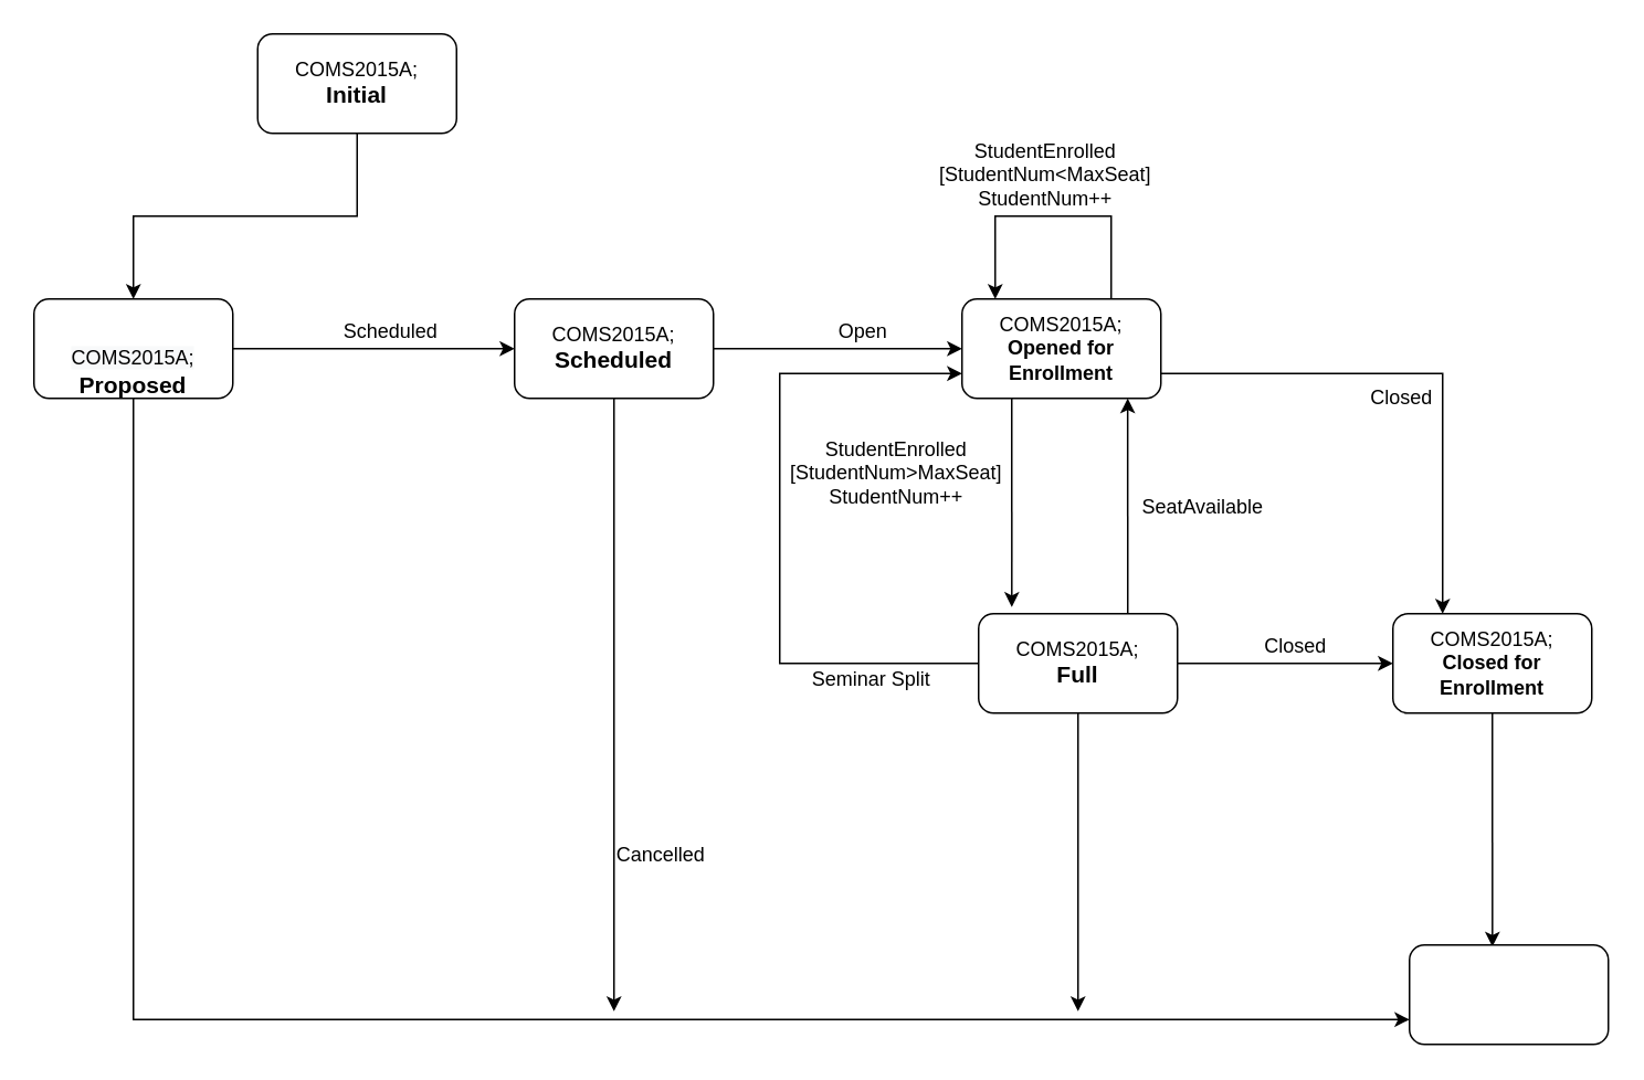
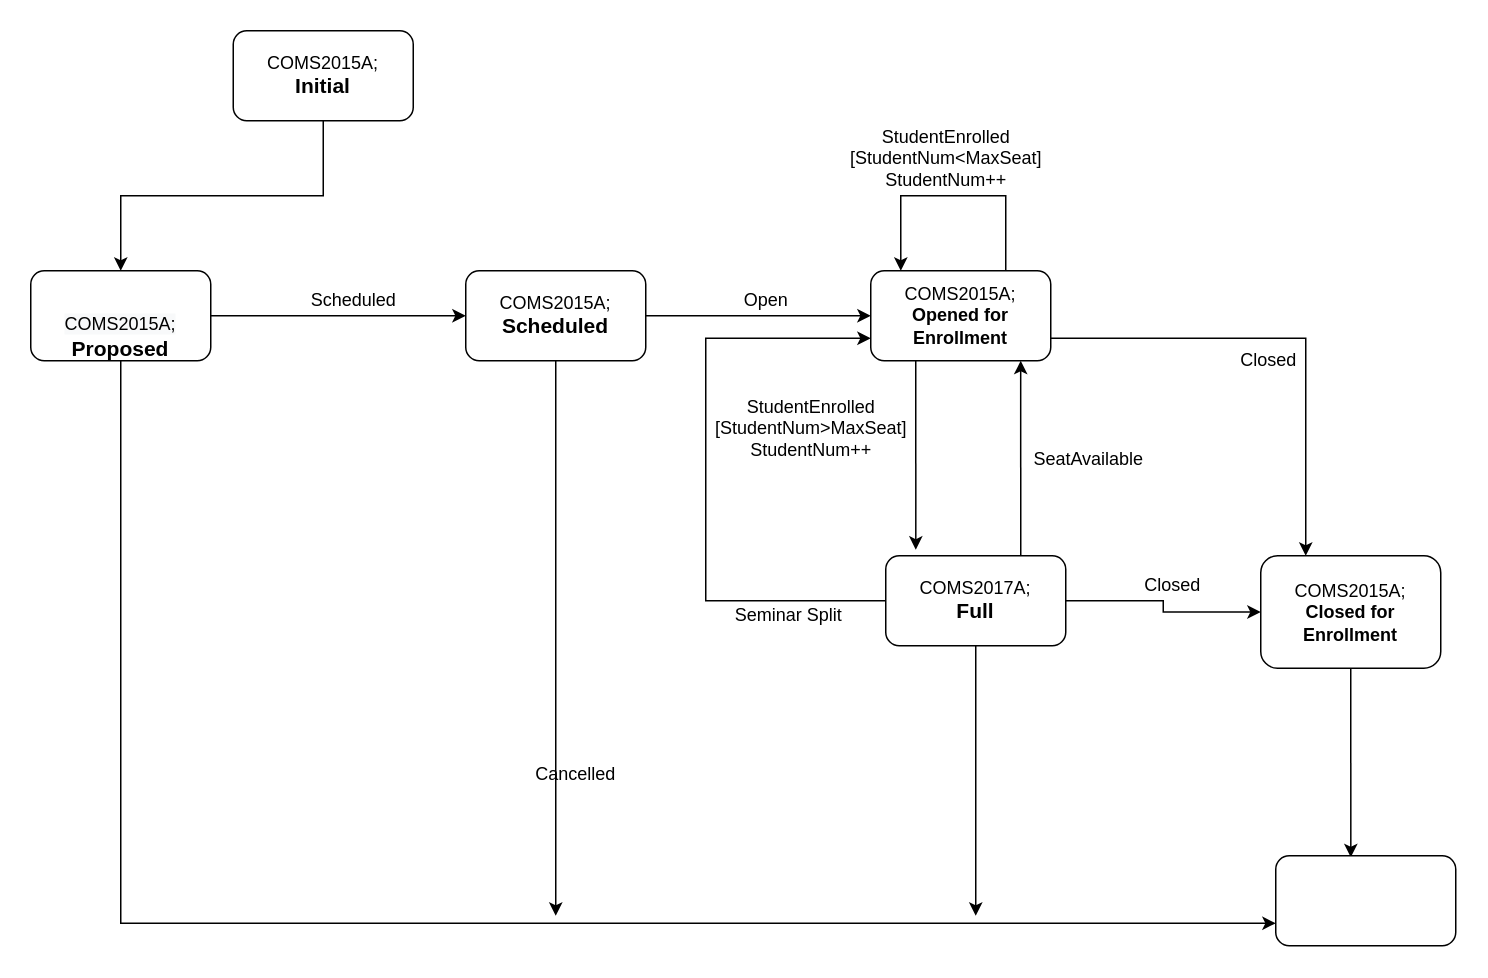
- <mxCell id="23" value="Open" style="text;html=1;align=center;verticalAlign=middle;resizable=0;points=[];autosize=1;" vertex="1" parent="1"><mxGeometry x="500" y="190" width="40" height="20" as="geometry" /></mxCell>
+ <mxCell id="23" value="Open" style="text;html=1;align=center;verticalAlign=middle;resizable=0;points=[];autosize=1;" vertex="1" parent="1"><mxGeometry x="490" y="190" width="40" height="20" as="geometry" /></mxCell>
- <mxCell id="18" value="COMS2015A;&lt;br&gt;&lt;b&gt;&lt;font style=&quot;font-size: 14px&quot;&gt;Full&lt;/font&gt;&lt;/b&gt;" style="rounded=1;whiteSpace=wrap;html=1;" vertex="1" parent="1"><mxGeometry x="590" y="370" width="120" height="60" as="geometry" /></mxCell>
+ <mxCell id="18" value="COMS2017A;&lt;br&gt;&lt;b&gt;&lt;font style=&quot;font-size: 14px&quot;&gt;Full&lt;/font&gt;&lt;/b&gt;" style="rounded=1;whiteSpace=wrap;html=1;" vertex="1" parent="1"><mxGeometry x="590" y="370" width="120" height="60" as="geometry" /></mxCell>
- <mxCell id="20" value="COMS2015A;&lt;br&gt;&lt;b&gt;Closed for Enrollment&lt;/b&gt;" style="rounded=1;whiteSpace=wrap;html=1;" vertex="1" parent="1"><mxGeometry x="840" y="370" width="120" height="60" as="geometry" /></mxCell>
+ <mxCell id="20" value="COMS2015A;&lt;br&gt;&lt;b&gt;Closed for Enrollment&lt;/b&gt;" style="rounded=1;whiteSpace=wrap;html=1;" vertex="1" parent="1"><mxGeometry x="840" y="370" width="120" height="75" as="geometry" /></mxCell>
- <mxCell id="30" value="Cancelled" style="text;html=1;align=center;verticalAlign=middle;resizable=0;points=[];autosize=1;" vertex="1" parent="1"><mxGeometry x="363" y="506" width="70" height="20" as="geometry" /></mxCell>
+ <mxCell id="30" value="Cancelled" style="text;html=1;align=center;verticalAlign=middle;resizable=0;points=[];autosize=1;" vertex="1" parent="1"><mxGeometry x="348" y="506" width="70" height="20" as="geometry" /></mxCell>
